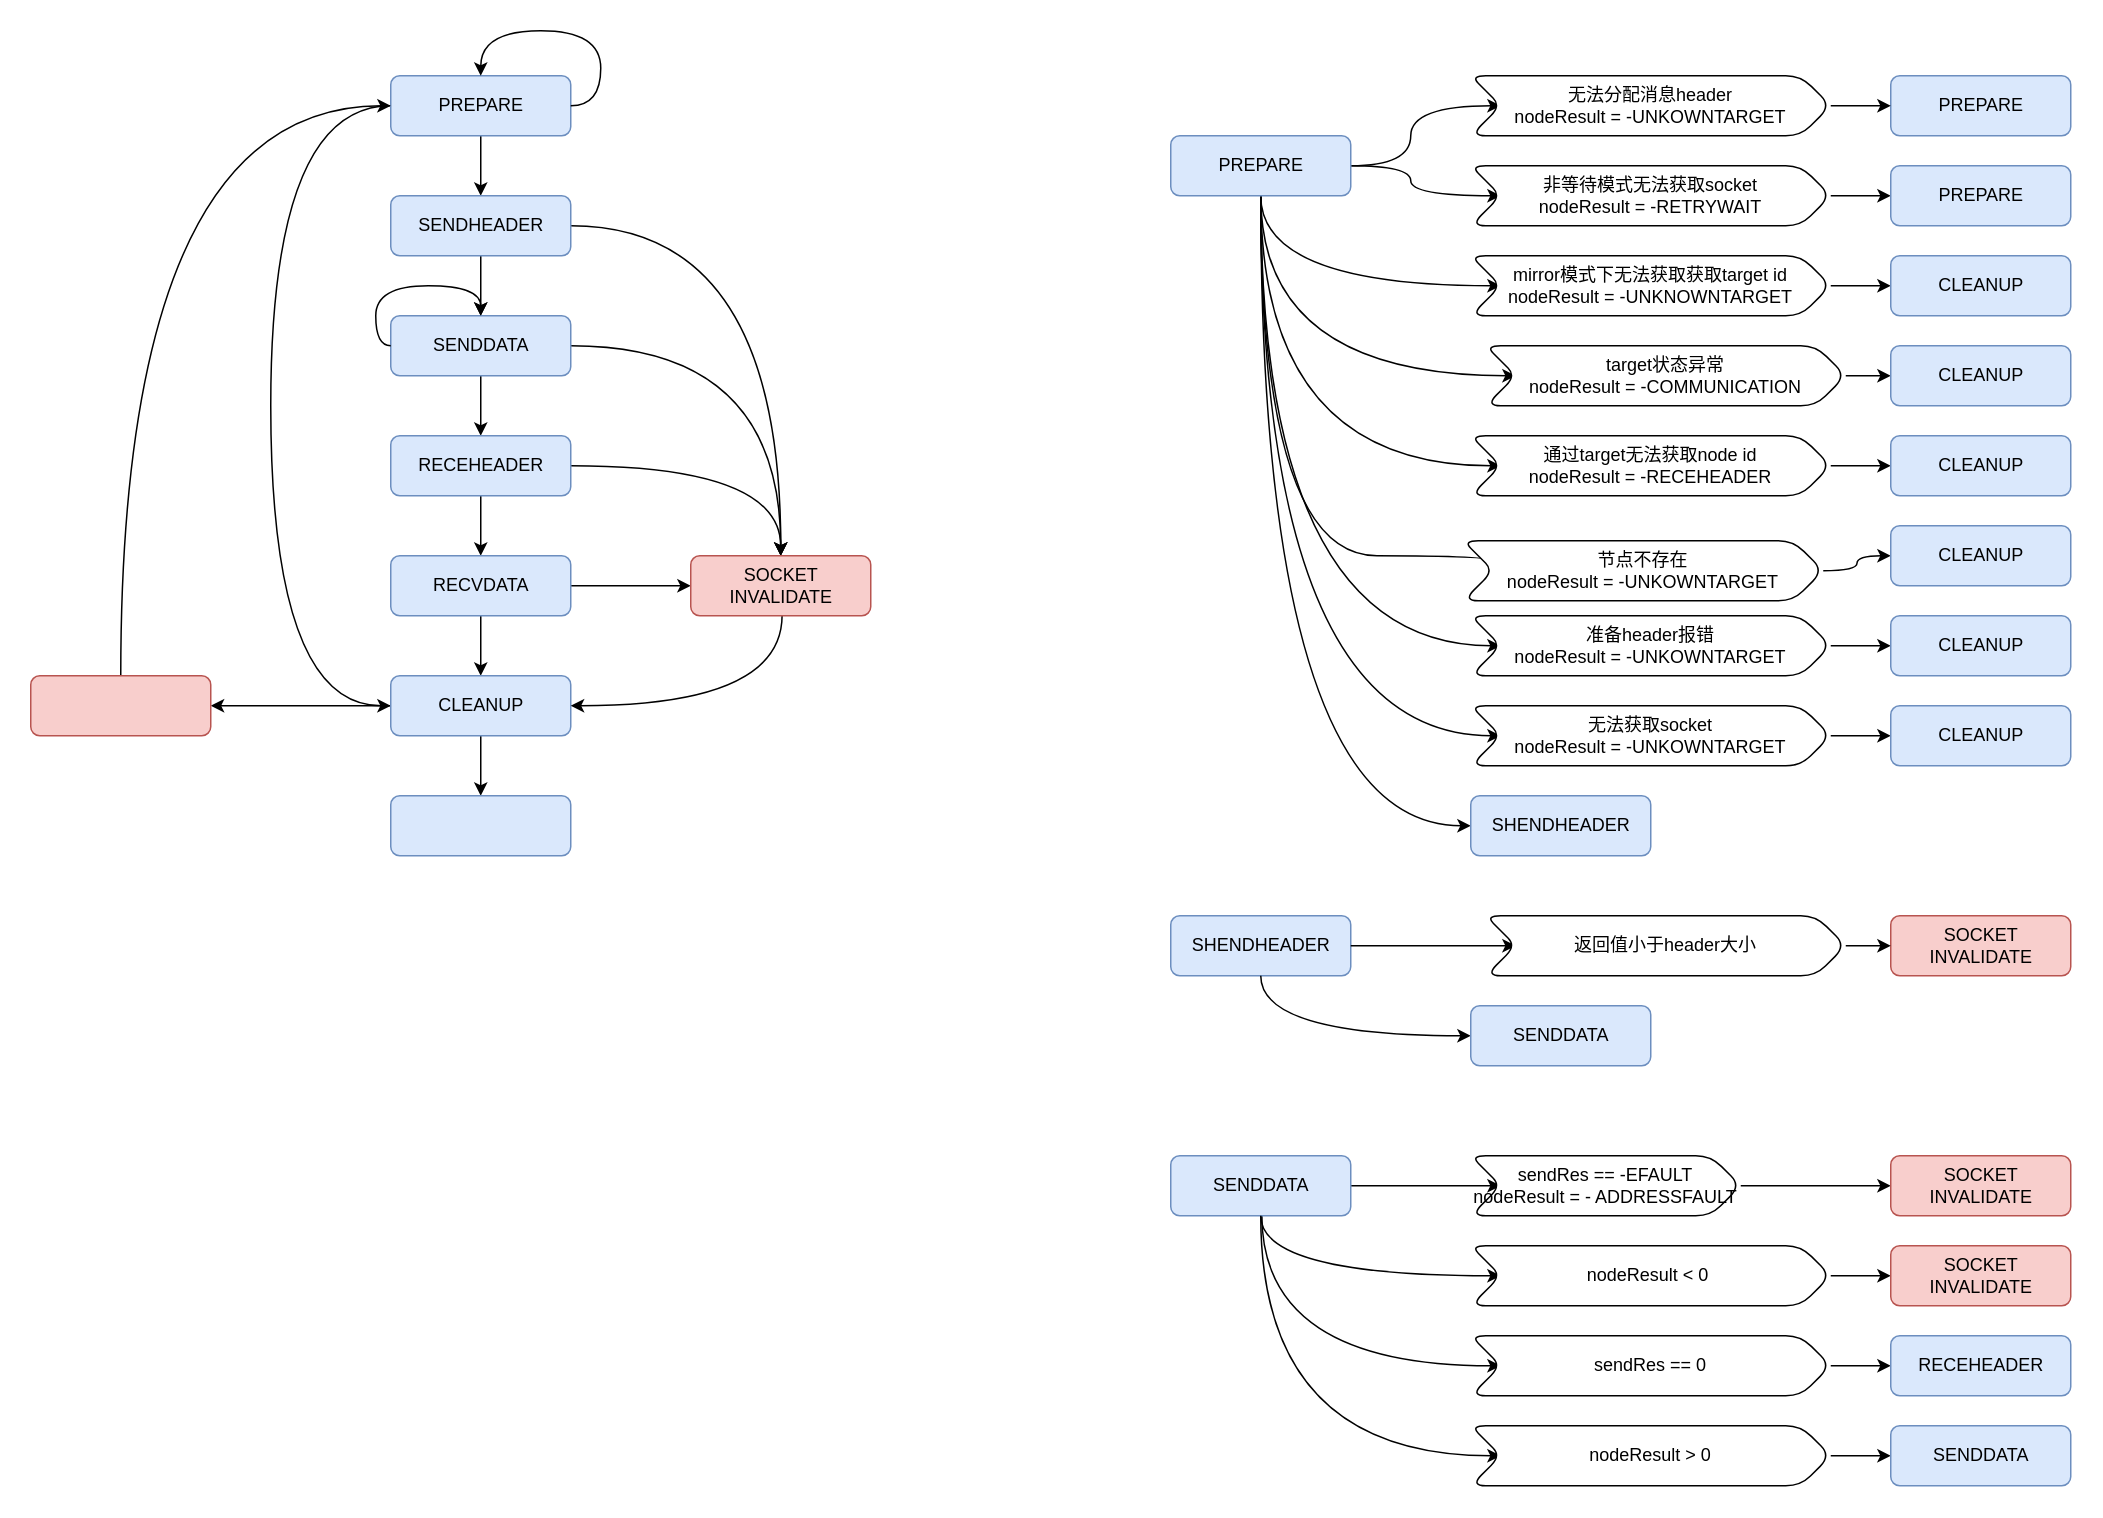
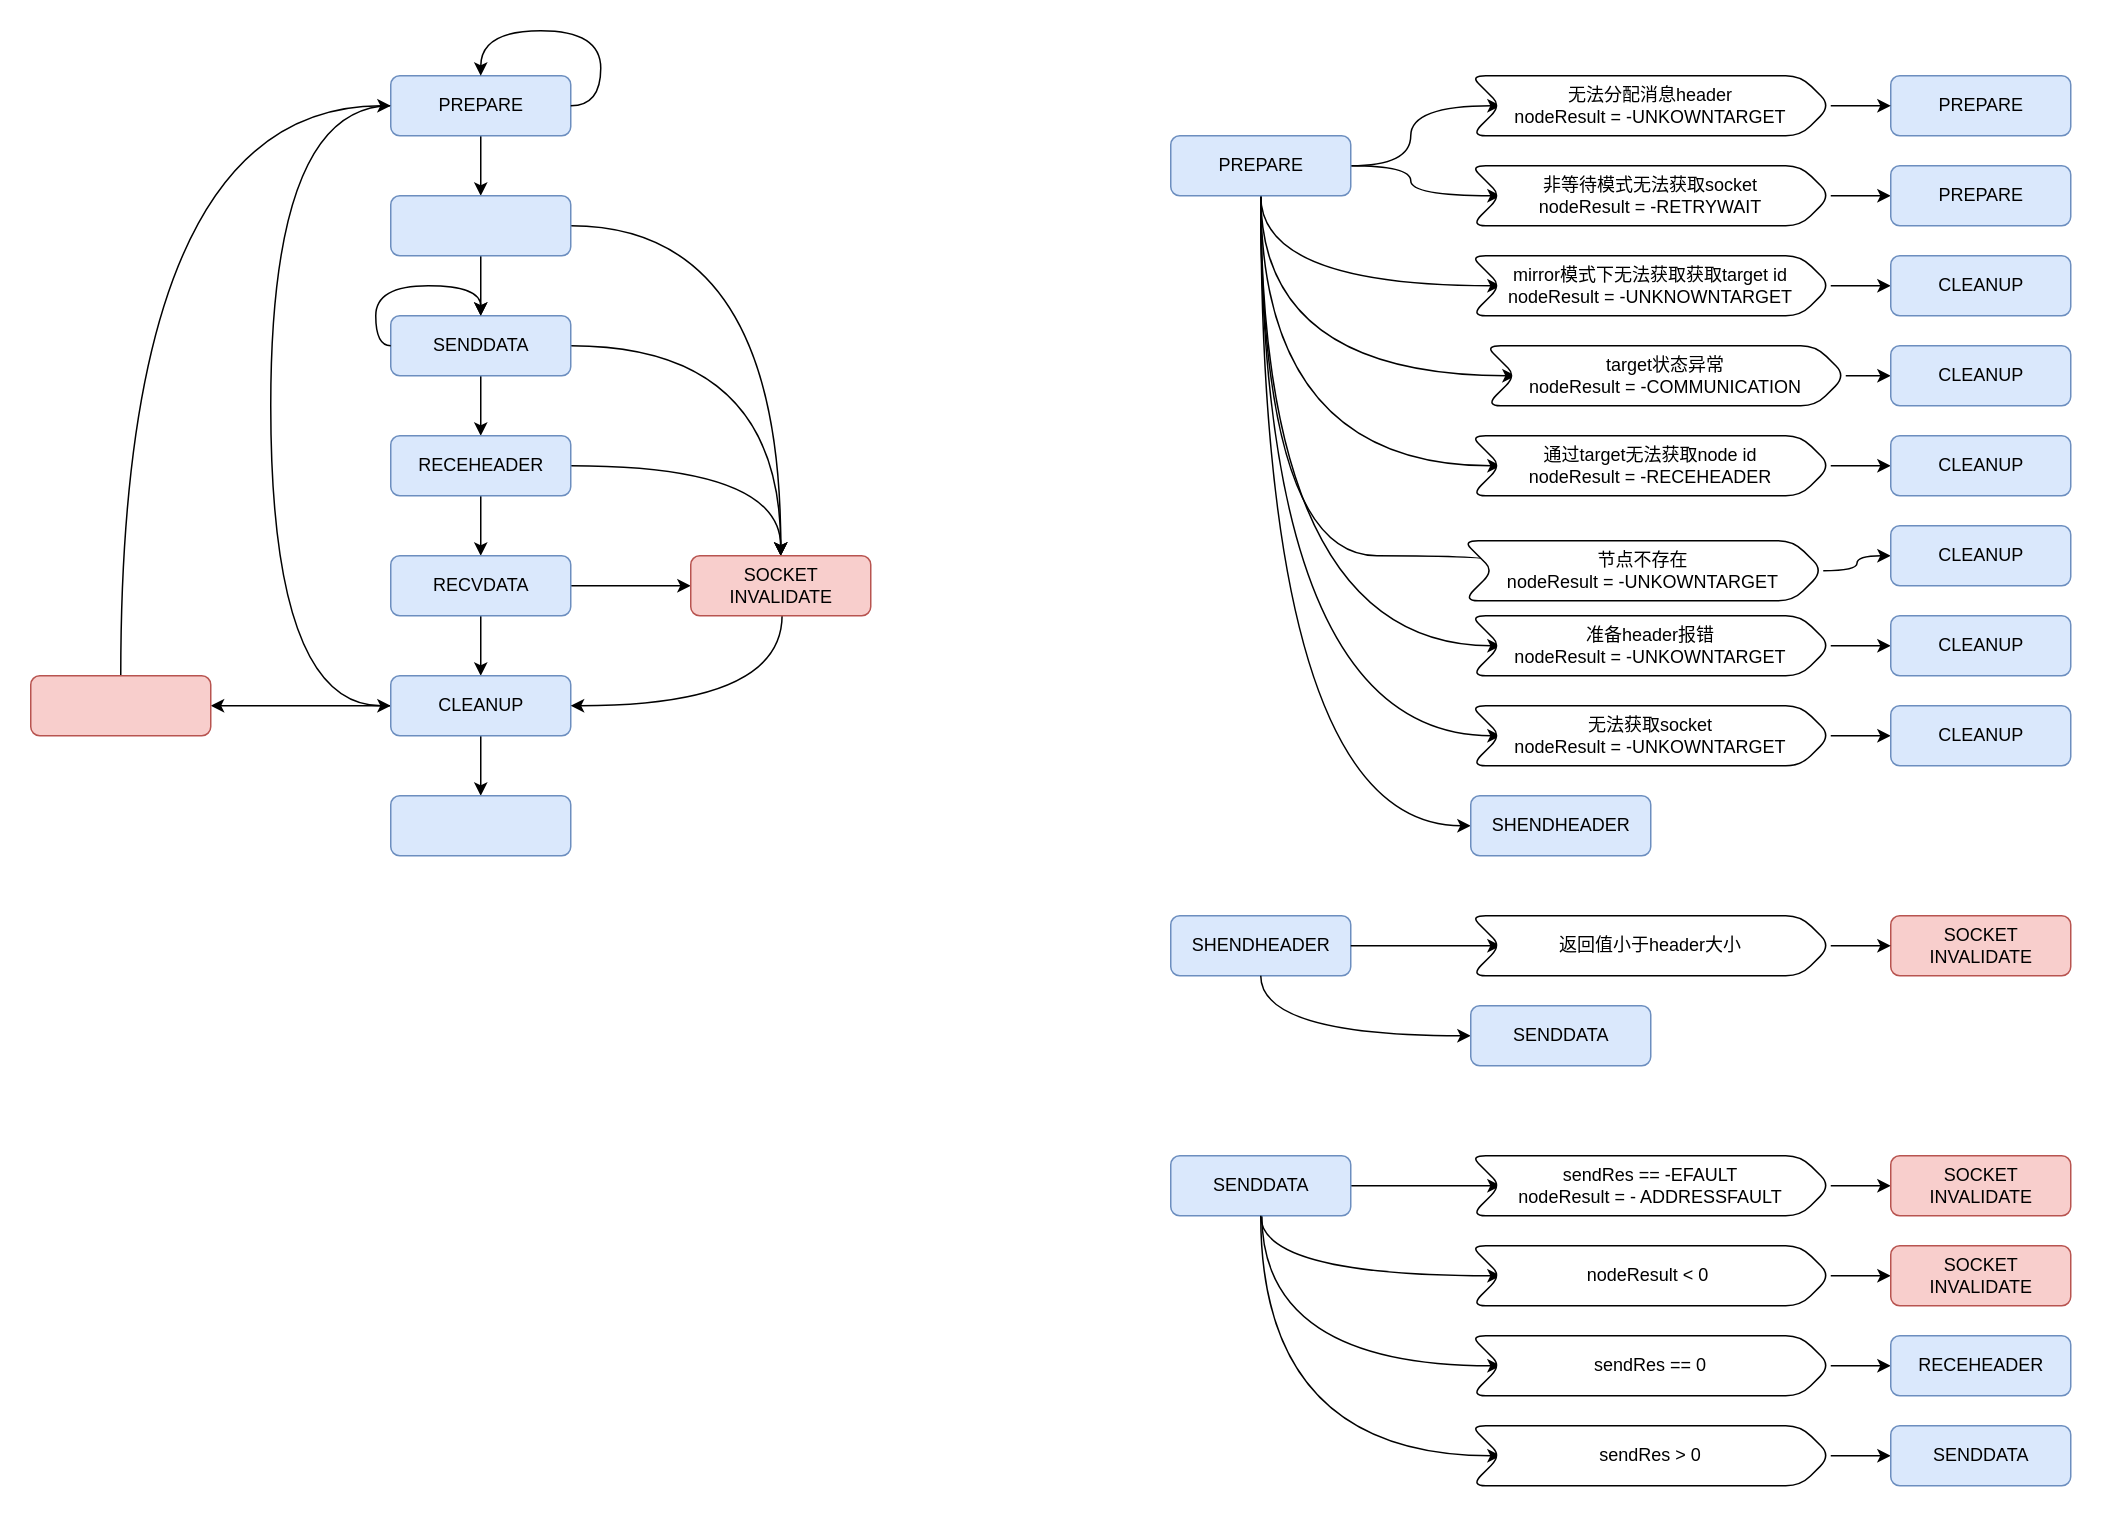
- <mxCell id="9" value="SENDHEADER" style="text;html=1;align=center;verticalAlign=middle;resizable=0;points=[];autosize=1;strokeColor=none;fillColor=none;" vertex="1" parent="1"><mxGeometry x="265" y="135" width="110" height="30" as="geometry" /></mxCell>
- <mxCell id="85" value="返回值小于header大小" style="shape=step;perimeter=stepPerimeter;whiteSpace=wrap;html=1;fixedSize=1;rounded=1;align=center;" vertex="1" parent="1"><mxGeometry x="990" y="610" width="240" height="40" as="geometry" /></mxCell>
+ <mxCell id="85" value="返回值小于header大小" style="shape=step;perimeter=stepPerimeter;whiteSpace=wrap;html=1;fixedSize=1;rounded=1;align=center;" vertex="1" parent="1"><mxGeometry x="980" y="610" width="240" height="40" as="geometry" /></mxCell>
- <mxCell id="95" value="sendRes == -EFAULT&lt;br&gt;nodeResult = - ADDRESSFAULT" style="shape=step;perimeter=stepPerimeter;whiteSpace=wrap;html=1;fixedSize=1;rounded=1;align=center;" vertex="1" parent="1"><mxGeometry x="980" y="770" width="180" height="40" as="geometry" /></mxCell>
+ <mxCell id="95" value="sendRes == -EFAULT&lt;br&gt;nodeResult = - ADDRESSFAULT" style="shape=step;perimeter=stepPerimeter;whiteSpace=wrap;html=1;fixedSize=1;rounded=1;align=center;" vertex="1" parent="1"><mxGeometry x="980" y="770" width="240" height="40" as="geometry" /></mxCell>
- <mxCell id="107" value="nodeResult &amp;gt; 0" style="shape=step;perimeter=stepPerimeter;whiteSpace=wrap;html=1;fixedSize=1;rounded=1;align=center;" vertex="1" parent="1"><mxGeometry x="980" y="950" width="240" height="40" as="geometry" /></mxCell>
+ <mxCell id="107" value="sendRes &amp;gt; 0" style="shape=step;perimeter=stepPerimeter;whiteSpace=wrap;html=1;fixedSize=1;rounded=1;align=center;" vertex="1" parent="1"><mxGeometry x="980" y="950" width="240" height="40" as="geometry" /></mxCell>
